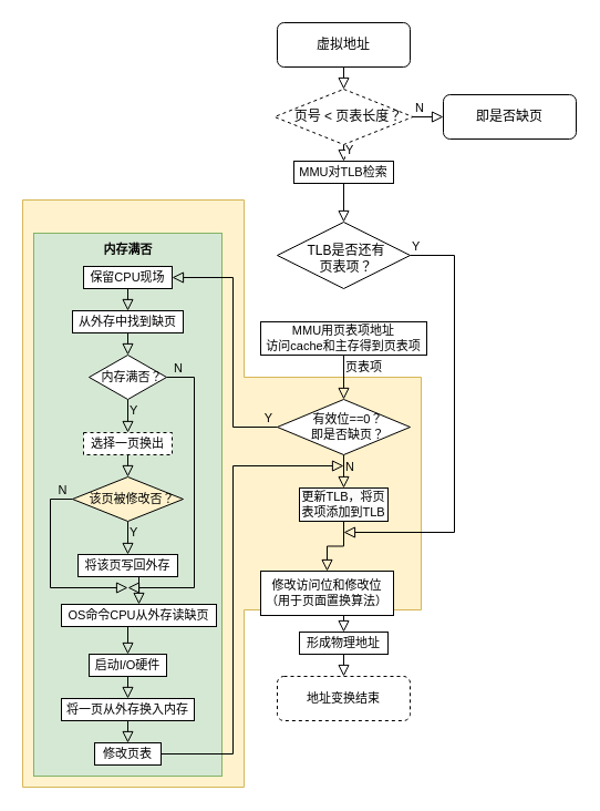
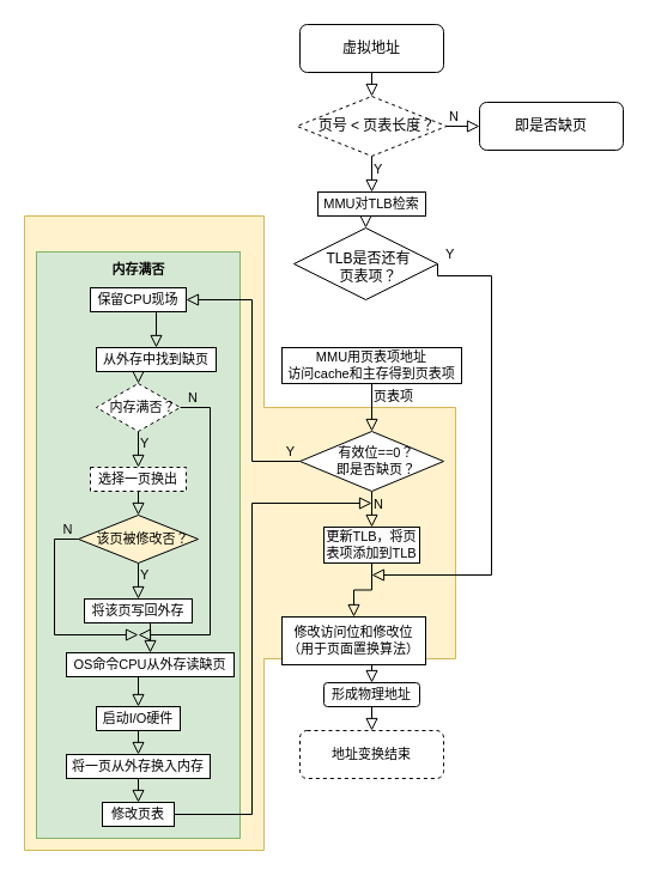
- <mxCell id="58" value="MMU对TLB检索" style="rounded=0;whiteSpace=wrap;html=1;fontFamily=Helvetica;fontSize=11;fontColor=default;" parent="1" vertex="1"><mxGeometry x="265" y="145" width="90" height="20" as="geometry" /></mxCell>
+ <mxCell id="58" value="MMU对TLB检索" style="rounded=0;whiteSpace=wrap;html=1;fontFamily=Helvetica;fontSize=11;fontColor=default;" parent="1" vertex="1"><mxGeometry x="265" y="160" width="90" height="20" as="geometry" /></mxCell>
- <mxCell id="14" value="TLB是否还有&lt;br&gt;页表项？" style="rhombus;whiteSpace=wrap;html=1;shadow=0;fontFamily=Helvetica;fontSize=12;align=center;strokeWidth=1;spacing=6;spacingTop=0;spacingLeft=5;spacingBottom=-5;" parent="1" vertex="1"><mxGeometry x="250" y="200" width="120" height="60" as="geometry" /></mxCell>
+ <mxCell id="14" value="TLB是否还有&lt;br&gt;页表项？" style="rhombus;whiteSpace=wrap;html=1;shadow=0;fontFamily=Helvetica;fontSize=12;align=center;strokeWidth=1;spacing=6;spacingTop=0;spacingLeft=5;spacingBottom=-5;" parent="1" vertex="1"><mxGeometry x="245" y="190" width="120" height="60" as="geometry" /></mxCell>
- <mxCell id="28" value="从外存中找到缺页" style="rounded=0;whiteSpace=wrap;html=1;fontFamily=Helvetica;fontSize=11;fontColor=default;" parent="1" vertex="1"><mxGeometry x="65" y="280" width="100" height="20" as="geometry" /></mxCell>
+ <mxCell id="28" value="从外存中找到缺页" style="rounded=0;whiteSpace=wrap;html=1;fontFamily=Helvetica;fontSize=11;fontColor=default;" parent="1" vertex="1"><mxGeometry x="80" y="290" width="100" height="20" as="geometry" /></mxCell>
- <mxCell id="33" value="内存满否？" style="rhombus;whiteSpace=wrap;html=1;fontFamily=Helvetica;fontSize=11;fontColor=default;spacingLeft=8;" parent="1" vertex="1"><mxGeometry x="80" y="320" width="70" height="40" as="geometry" /></mxCell>
+ <mxCell id="33" value="内存满否？" style="rhombus;whiteSpace=wrap;html=1;fontFamily=Helvetica;fontSize=11;fontColor=default;spacingLeft=8;dashed=1;" parent="1" vertex="1"><mxGeometry x="80" y="320" width="70" height="40" as="geometry" /></mxCell>
- <mxCell id="54" value="形成物理地址" style="rounded=0;whiteSpace=wrap;html=1;fontFamily=Helvetica;fontSize=11;fontColor=default;" parent="1" vertex="1"><mxGeometry x="270" y="570" width="80" height="20" as="geometry" /></mxCell>
+ <mxCell id="54" value="形成物理地址" style="whiteSpace=wrap;html=1;fontFamily=Helvetica;fontSize=11;fontColor=default;rounded=1;" parent="1" vertex="1"><mxGeometry x="270" y="570" width="80" height="20" as="geometry" /></mxCell>
